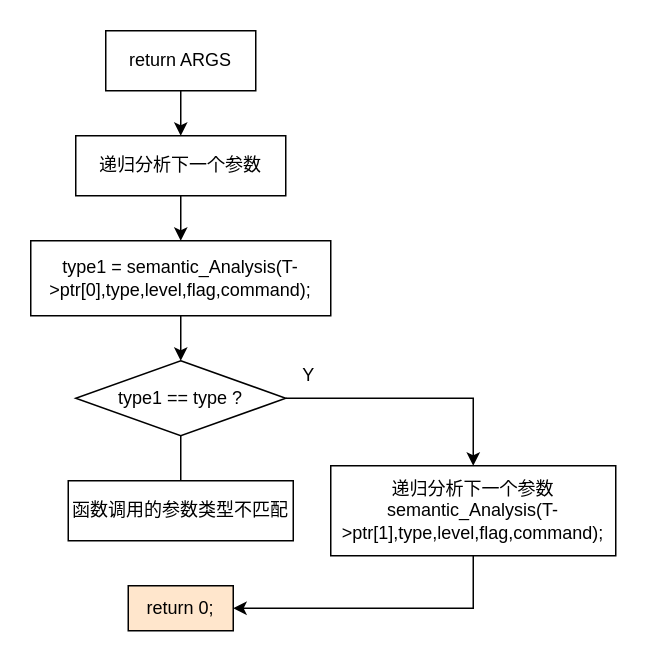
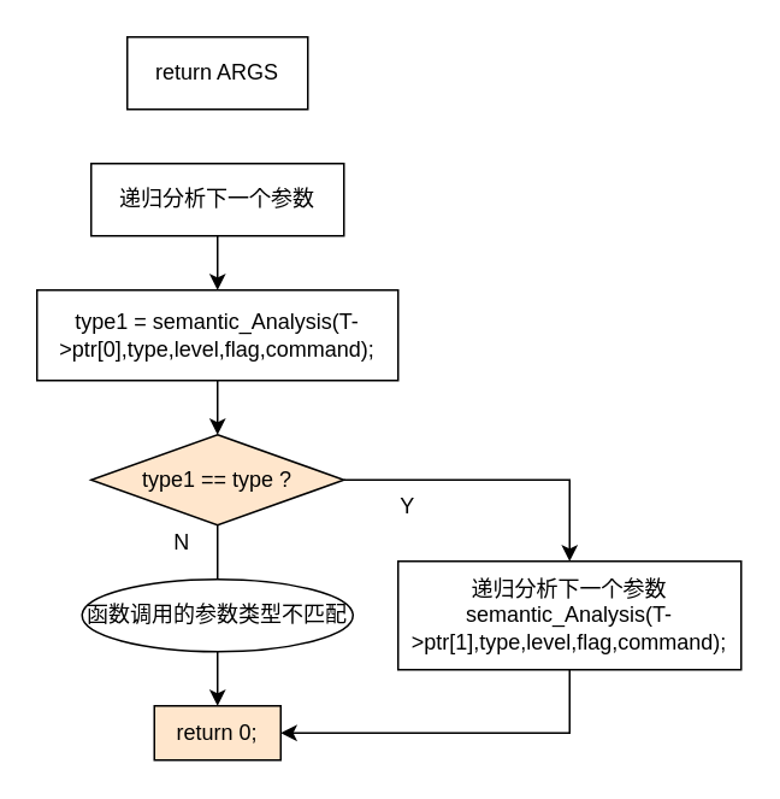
- <mxCell id="2" style="edgeStyle=orthogonalEdgeStyle;rounded=0;orthogonalLoop=1;jettySize=auto;html=1;entryX=0.5;entryY=0;entryDx=0;entryDy=0;" edge="1" parent="1" source="3" target="7"><mxGeometry relative="1" as="geometry" /></mxCell>
- <mxCell id="17" value="Y" style="text;html=1;align=center;verticalAlign=middle;resizable=0;points=[];autosize=1;" vertex="1" parent="1"><mxGeometry x="195" y="240" width="20" height="20" as="geometry" /></mxCell>
+ <mxCell id="17" value="Y" style="text;html=1;align=center;verticalAlign=middle;resizable=0;points=[];autosize=1;" vertex="1" parent="1"><mxGeometry x="215" y="270" width="20" height="20" as="geometry" /></mxCell>
- <mxCell id="10" value="type1 == type ?" style="rhombus;whiteSpace=wrap;html=1;" vertex="1" parent="1"><mxGeometry x="50" y="240" width="140" height="50" as="geometry" /></mxCell>
+ <mxCell id="10" value="type1 == type ?" style="rhombus;whiteSpace=wrap;html=1;fillColor=#ffe6cc;" vertex="1" parent="1"><mxGeometry x="50" y="240" width="140" height="50" as="geometry" /></mxCell>
+ <mxCell id="13" value="N" style="text;html=1;align=center;verticalAlign=middle;resizable=0;points=[];autosize=1;" vertex="1" parent="1"><mxGeometry x="90" y="290" width="20" height="20" as="geometry" /></mxCell>
- <mxCell id="12" value="函数调用的参数类型不匹配" style="whiteSpace=wrap;html=1;" vertex="1" parent="1"><mxGeometry x="45" y="320" width="150" height="40" as="geometry" /></mxCell>
+ <mxCell id="12" value="函数调用的参数类型不匹配" style="ellipse;whiteSpace=wrap;html=1;" vertex="1" parent="1"><mxGeometry x="45" y="320" width="150" height="40" as="geometry" /></mxCell>
+ <mxCell id="11" style="edgeStyle=orthogonalEdgeStyle;rounded=0;orthogonalLoop=1;jettySize=auto;html=1;" edge="1" parent="1" source="12" target="16"><mxGeometry relative="1" as="geometry" /></mxCell>
